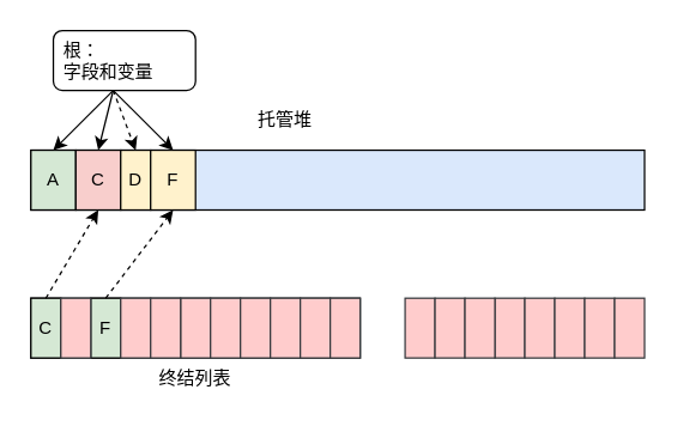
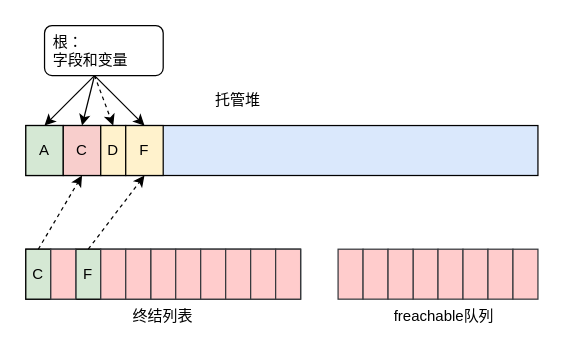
+ <mxCell id="30" value="freachable队列" style="text;html=1;strokeColor=none;fillColor=none;align=center;verticalAlign=middle;whiteSpace=wrap;rounded=0;" parent="1" vertex="1"><mxGeometry x="310" y="243" width="90" height="20" as="geometry" /></mxCell>
